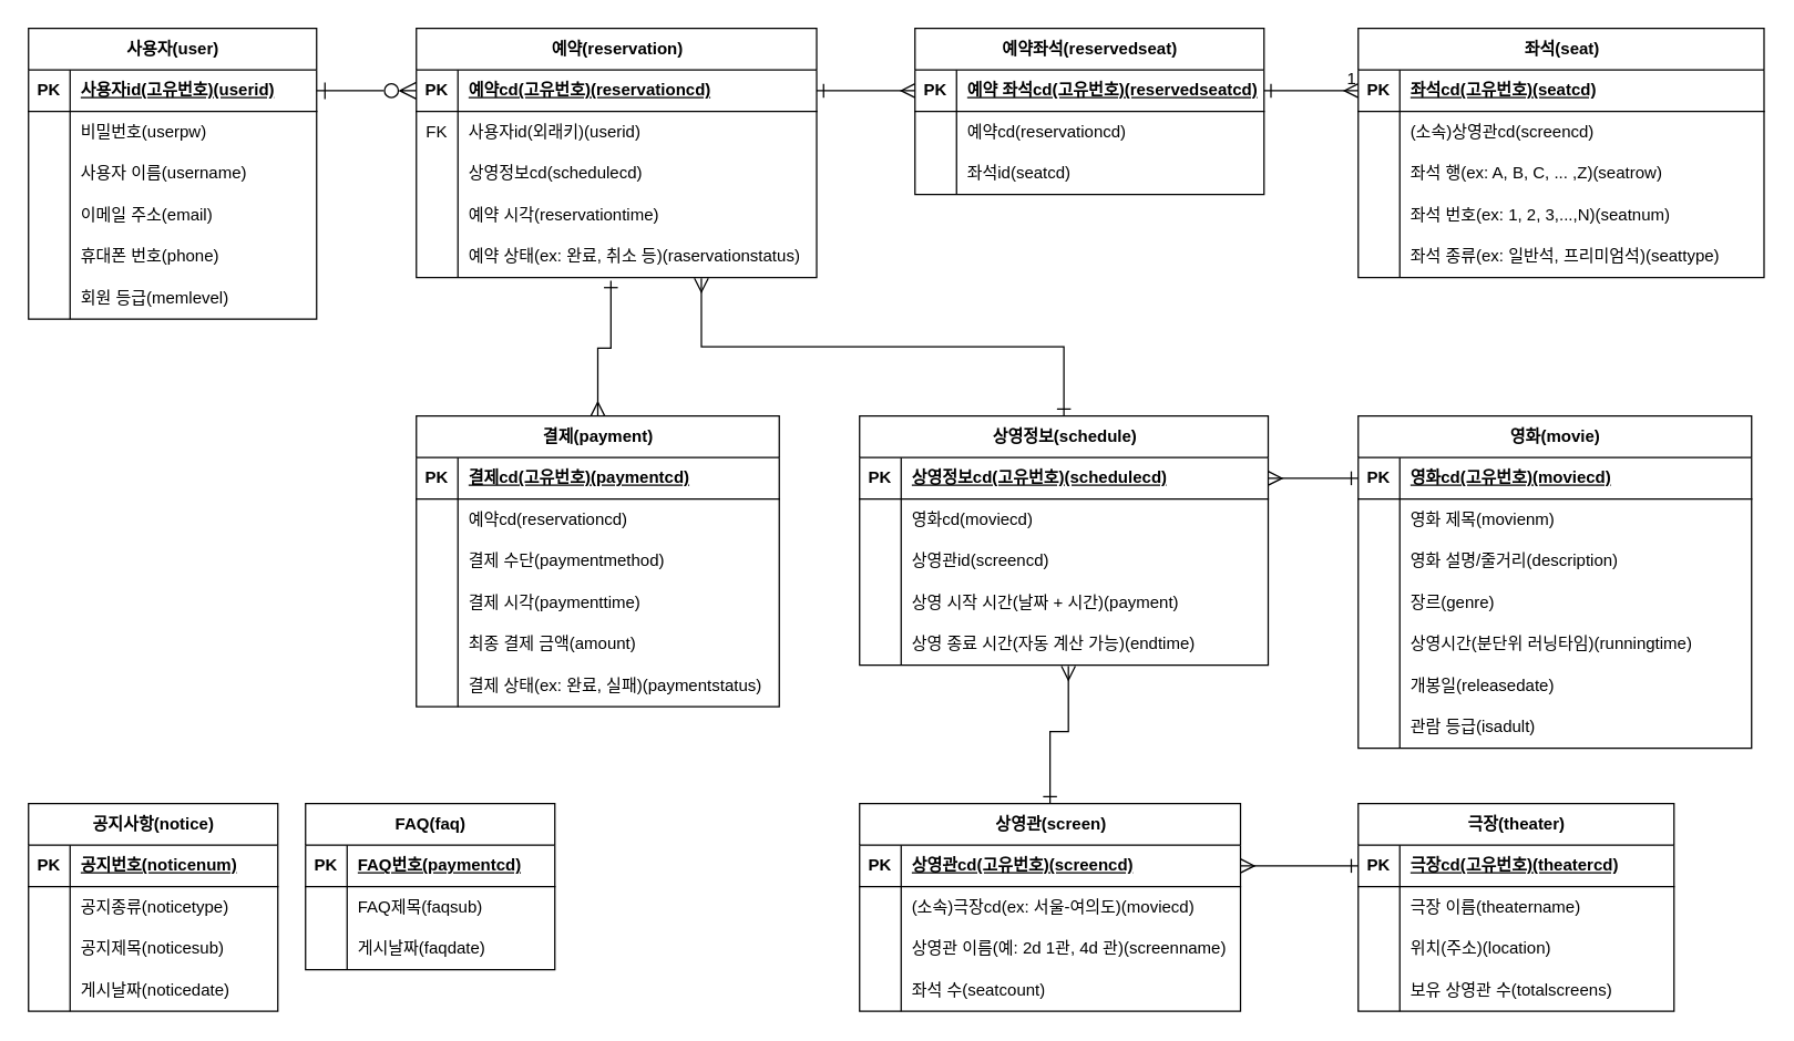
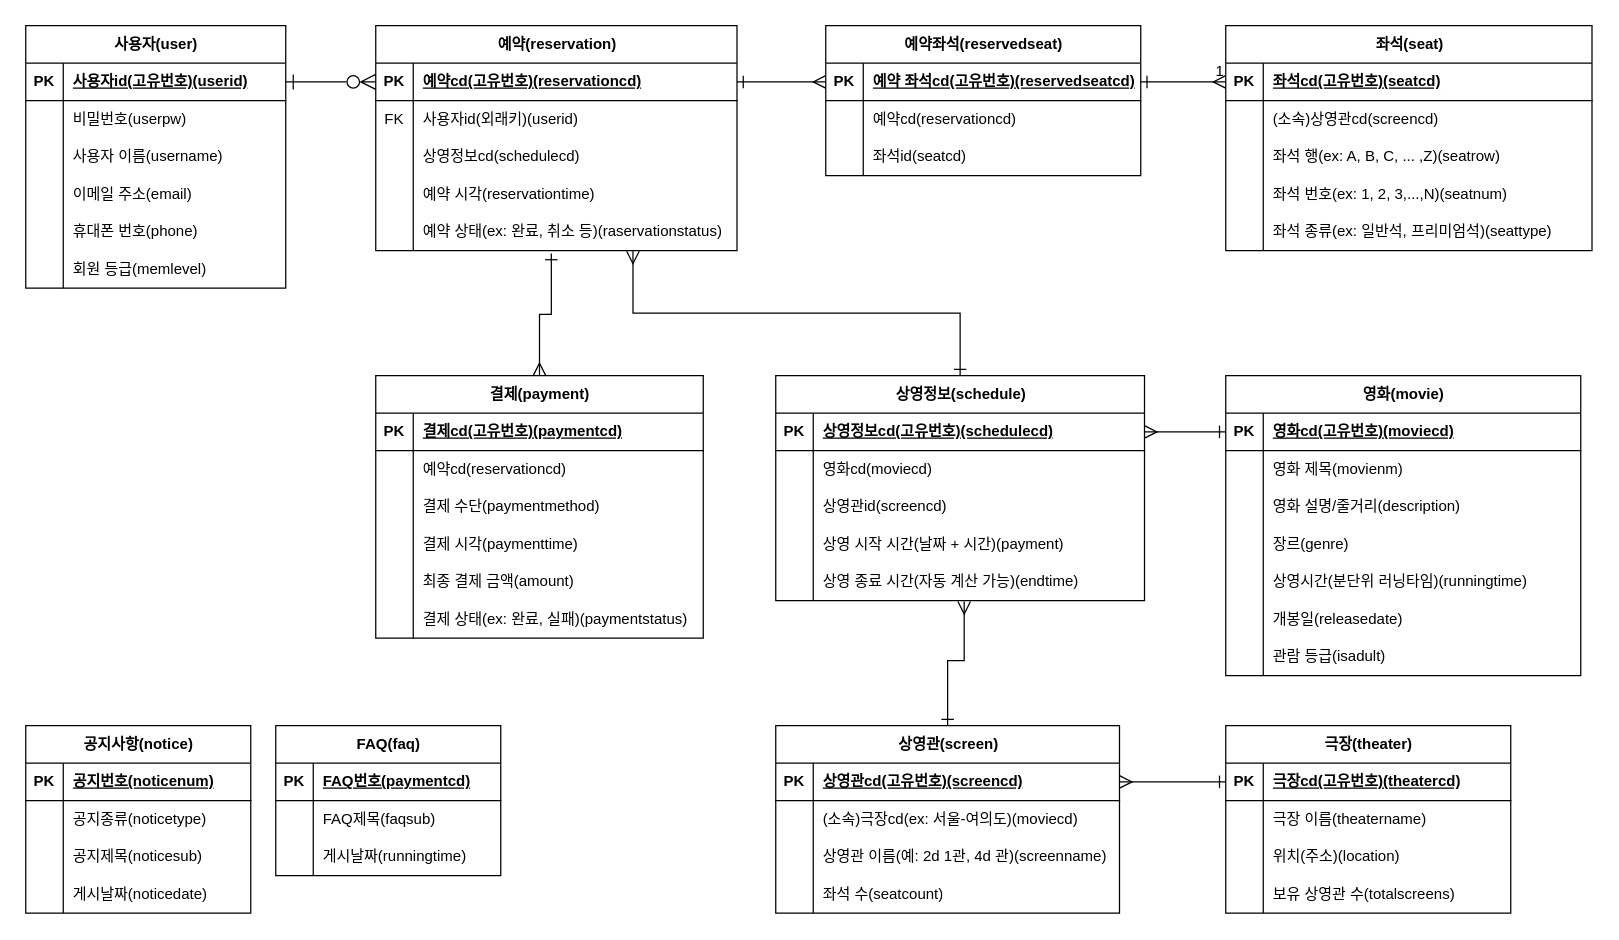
- <mxCell id="177" value="게시날짜(faqdate)" style="shape=partialRectangle;connectable=0;fillColor=none;top=0;left=0;bottom=0;right=0;align=left;spacingLeft=6;overflow=hidden;whiteSpace=wrap;html=1;" parent="175" vertex="1"><mxGeometry x="30" width="150" height="30" as="geometry"><mxRectangle width="150" height="30" as="alternateBounds" /></mxGeometry></mxCell>
+ <mxCell id="177" value="게시날짜(runningtime)" style="shape=partialRectangle;connectable=0;fillColor=none;top=0;left=0;bottom=0;right=0;align=left;spacingLeft=6;overflow=hidden;whiteSpace=wrap;html=1;" parent="175" vertex="1"><mxGeometry x="30" width="150" height="30" as="geometry"><mxRectangle width="150" height="30" as="alternateBounds" /></mxGeometry></mxCell>
